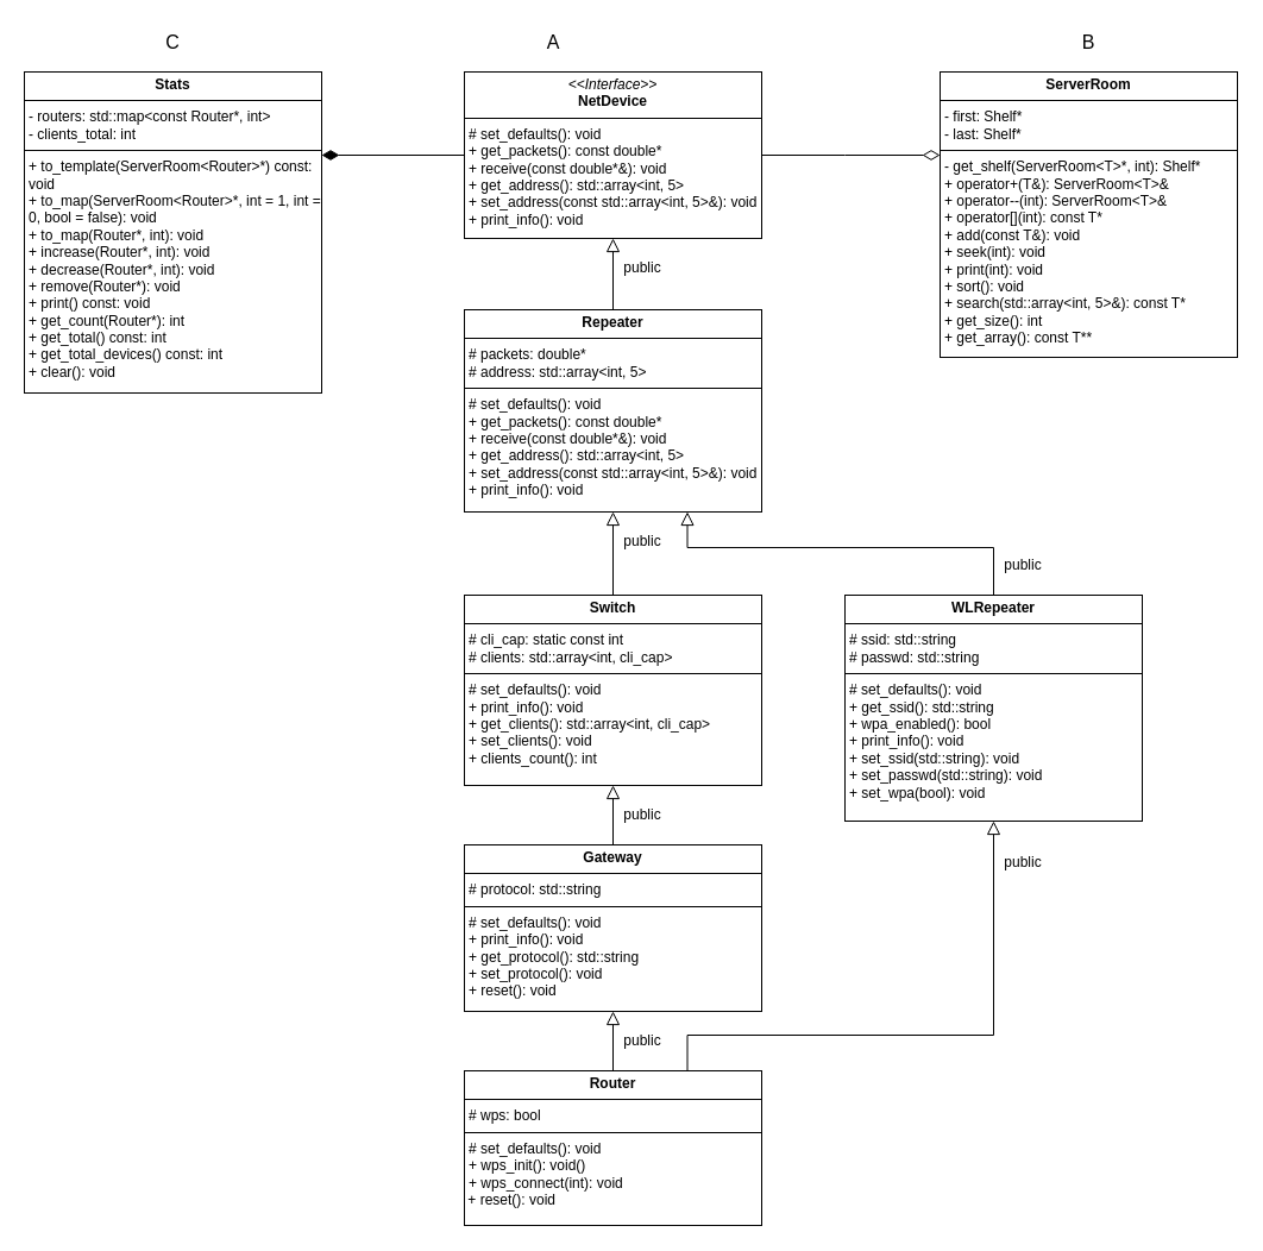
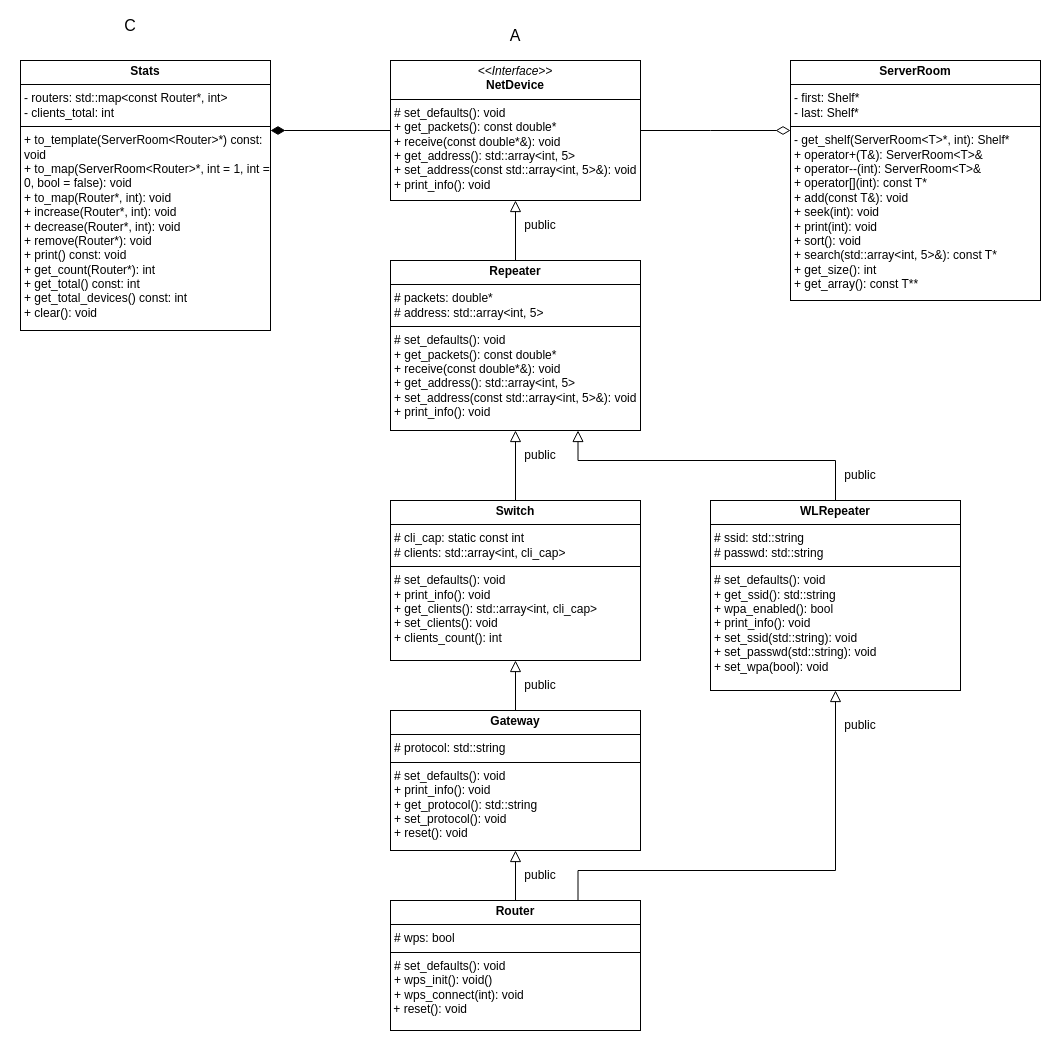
- <mxCell id="18" value="&lt;font style=&quot;font-size: 16px;&quot;&gt;C&lt;/font&gt;" style="text;html=1;align=center;verticalAlign=middle;whiteSpace=wrap;rounded=0;" vertex="1" parent="1"><mxGeometry x="115" width="60" height="30" as="geometry" y="20" /></mxCell>
+ <mxCell id="18" value="&lt;font style=&quot;font-size: 16px;&quot;&gt;C&lt;/font&gt;" style="text;html=1;align=center;verticalAlign=middle;whiteSpace=wrap;rounded=0;" vertex="1" parent="1"><mxGeometry x="100" y="10" width="60" height="30" as="geometry" /></mxCell>
- <mxCell id="19" value="&lt;font style=&quot;font-size: 16px;&quot;&gt;A&lt;/font&gt;" style="text;html=1;align=center;verticalAlign=middle;whiteSpace=wrap;rounded=0;" vertex="1" parent="1"><mxGeometry x="435" y="20" width="60" height="30" as="geometry" /></mxCell>
+ <mxCell id="19" value="&lt;font style=&quot;font-size: 16px;&quot;&gt;A&lt;/font&gt;" style="text;html=1;align=center;verticalAlign=middle;whiteSpace=wrap;rounded=0;" vertex="1" parent="1"><mxGeometry x="485" width="60" height="30" as="geometry" y="20" /></mxCell>
- <mxCell id="20" value="&lt;font style=&quot;font-size: 16px;&quot;&gt;B&lt;/font&gt;" style="text;html=1;align=center;verticalAlign=middle;whiteSpace=wrap;rounded=0;" vertex="1" parent="1"><mxGeometry x="885" width="60" height="30" as="geometry" y="20" /></mxCell>
